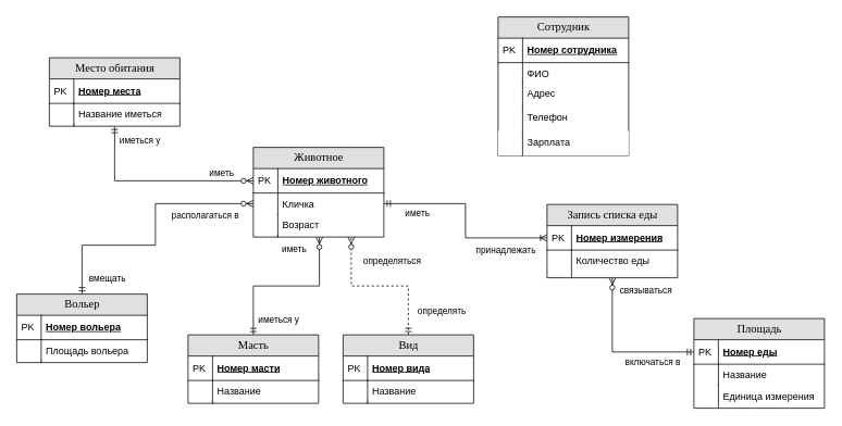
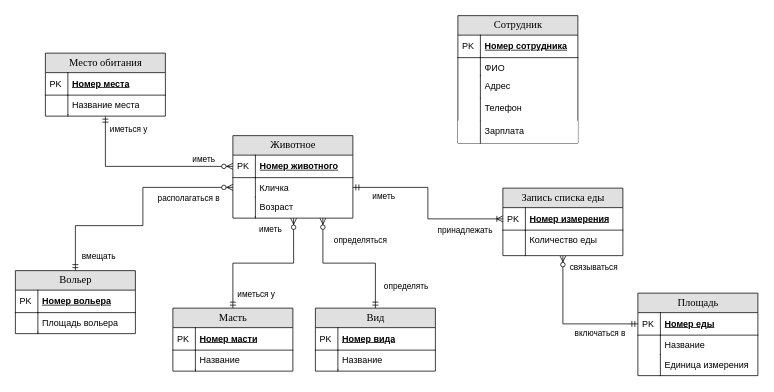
- <mxCell id="57" value="Название иметься" style="shape=partialRectangle;top=0;left=0;right=0;bottom=0;html=1;align=left;verticalAlign=top;fillColor=none;spacingLeft=34;spacingRight=4;whiteSpace=wrap;overflow=hidden;rotatable=0;points=[[0,0.5],[1,0.5]];portConstraint=eastwest;dropTarget=0;" parent="54" vertex="1"><mxGeometry y="56" width="160" height="26" as="geometry" /></mxCell>
+ <mxCell id="57" value="Название места" style="shape=partialRectangle;top=0;left=0;right=0;bottom=0;html=1;align=left;verticalAlign=top;fillColor=none;spacingLeft=34;spacingRight=4;whiteSpace=wrap;overflow=hidden;rotatable=0;points=[[0,0.5],[1,0.5]];portConstraint=eastwest;dropTarget=0;" parent="54" vertex="1"><mxGeometry y="56" width="160" height="26" as="geometry" /></mxCell>
- <mxCell id="11" value="определяться" style="edgeStyle=orthogonalEdgeStyle;rounded=0;orthogonalLoop=1;jettySize=auto;html=1;entryX=0.75;entryY=1;entryDx=0;entryDy=0;endArrow=ERzeroToMany;endFill=1;startArrow=ERmandOne;startFill=0;dashed=1;" parent="1" source="13" target="2" edge="1"><mxGeometry x="-0.158" y="-30" relative="1" as="geometry"><Array as="points"><mxPoint x="500" y="350" /><mxPoint x="430" y="350" /></Array><mxPoint as="offset" /></mxGeometry></mxCell>
+ <mxCell id="11" value="определяться" style="edgeStyle=orthogonalEdgeStyle;rounded=0;orthogonalLoop=1;jettySize=auto;html=1;entryX=0.75;entryY=1;entryDx=0;entryDy=0;endArrow=ERzeroToMany;endFill=1;startArrow=ERmandOne;startFill=0;" parent="1" source="13" target="2" edge="1"><mxGeometry x="-0.158" y="-30" relative="1" as="geometry"><Array as="points"><mxPoint x="500" y="350" /><mxPoint x="430" y="350" /></Array><mxPoint as="offset" /></mxGeometry></mxCell>
